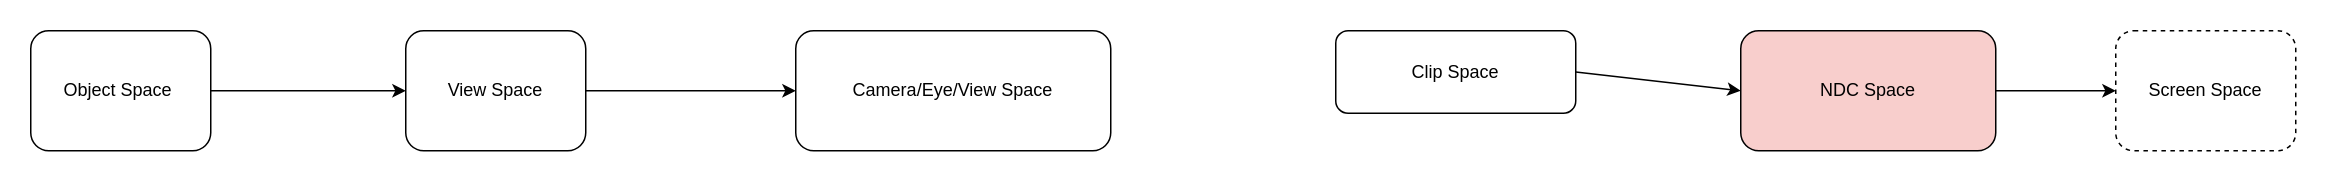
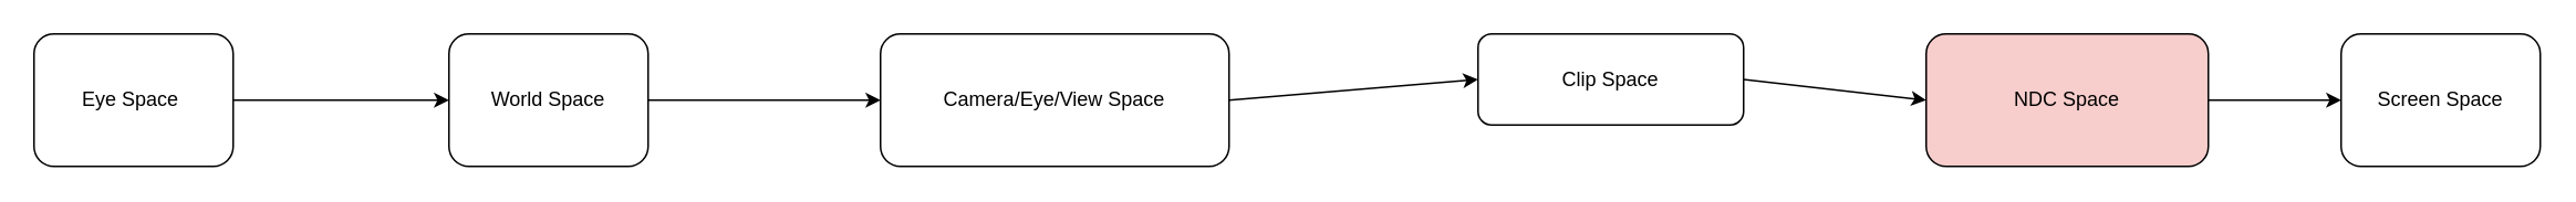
+ <mxCell id="6" style="edgeStyle=none;html=1;exitX=1;exitY=0.5;exitDx=0;exitDy=0;entryX=0;entryY=0.5;entryDx=0;entryDy=0;" edge="1" parent="1" source="7" target="9"><mxGeometry relative="1" as="geometry" /></mxCell>
- <mxCell id="3" value="Object Space&amp;nbsp;" style="rounded=1;whiteSpace=wrap;html=1;" vertex="1" parent="1"><mxGeometry x="20" y="20" width="120" height="80" as="geometry" /></mxCell>
+ <mxCell id="3" value="Eye Space&amp;nbsp;" style="rounded=1;whiteSpace=wrap;html=1;" vertex="1" parent="1"><mxGeometry x="20" y="20" width="120" height="80" as="geometry" /></mxCell>
- <mxCell id="5" value="View Space" style="rounded=1;whiteSpace=wrap;html=1;" vertex="1" parent="1"><mxGeometry x="270" y="20" width="120" height="80" as="geometry" /></mxCell>
+ <mxCell id="5" value="World Space" style="rounded=1;whiteSpace=wrap;html=1;" vertex="1" parent="1"><mxGeometry x="270" y="20" width="120" height="80" as="geometry" /></mxCell>
- <mxCell id="12" value="Screen Space" style="rounded=1;whiteSpace=wrap;html=1;dashed=1;" vertex="1" parent="1"><mxGeometry x="1410" y="20" width="120" height="80" as="geometry" /></mxCell>
+ <mxCell id="12" value="Screen Space" style="rounded=1;whiteSpace=wrap;html=1;" vertex="1" parent="1"><mxGeometry x="1410" y="20" width="120" height="80" as="geometry" /></mxCell>
